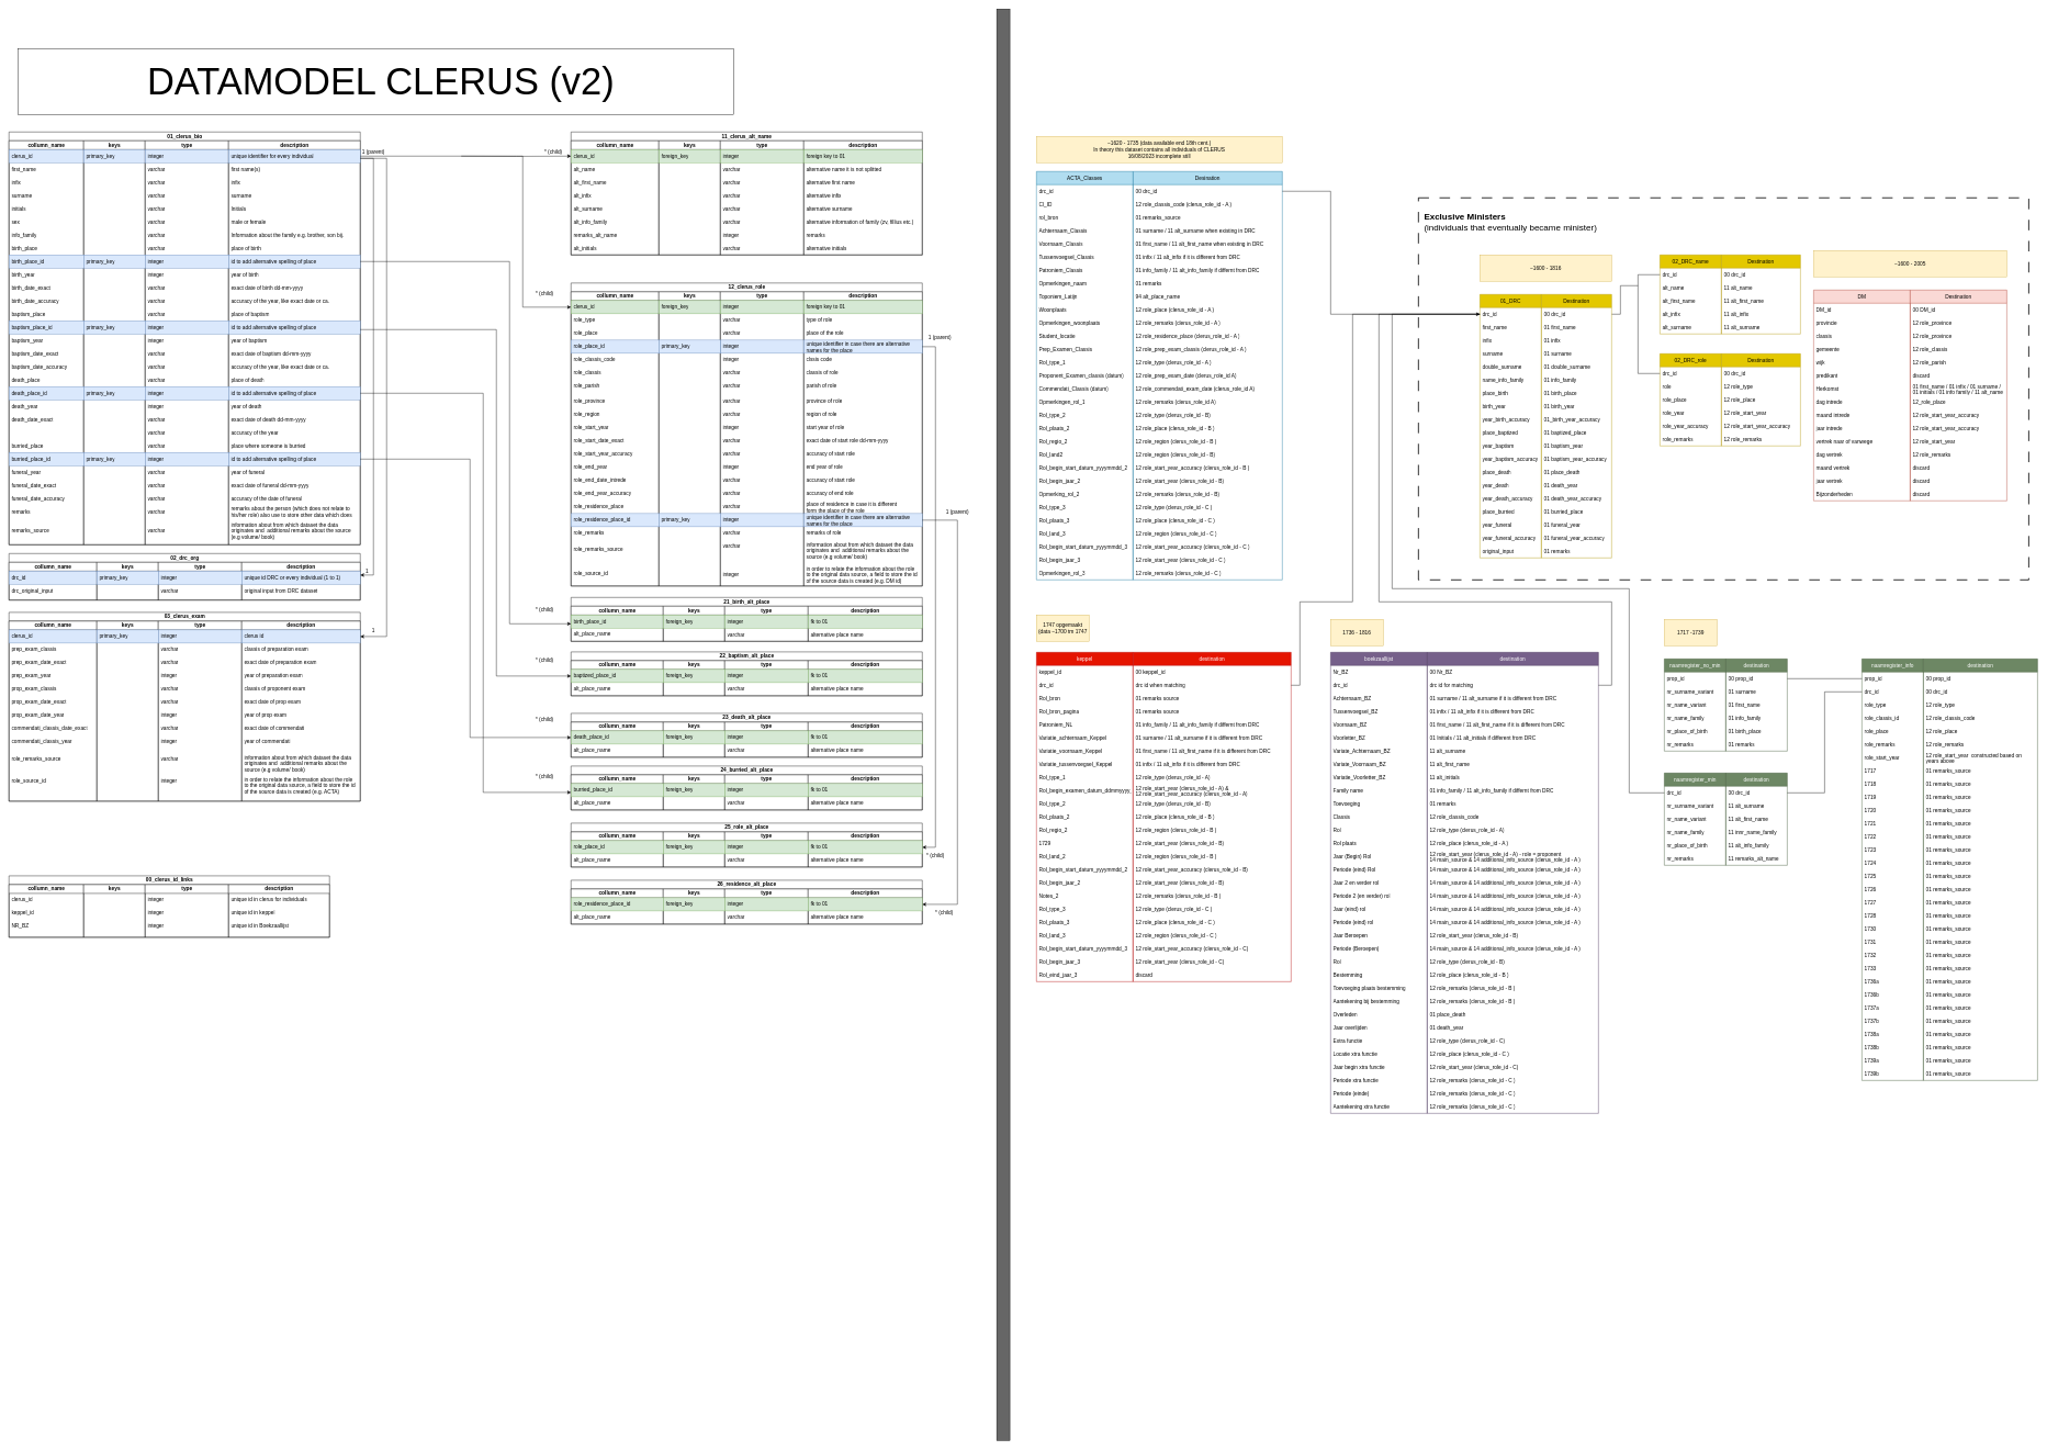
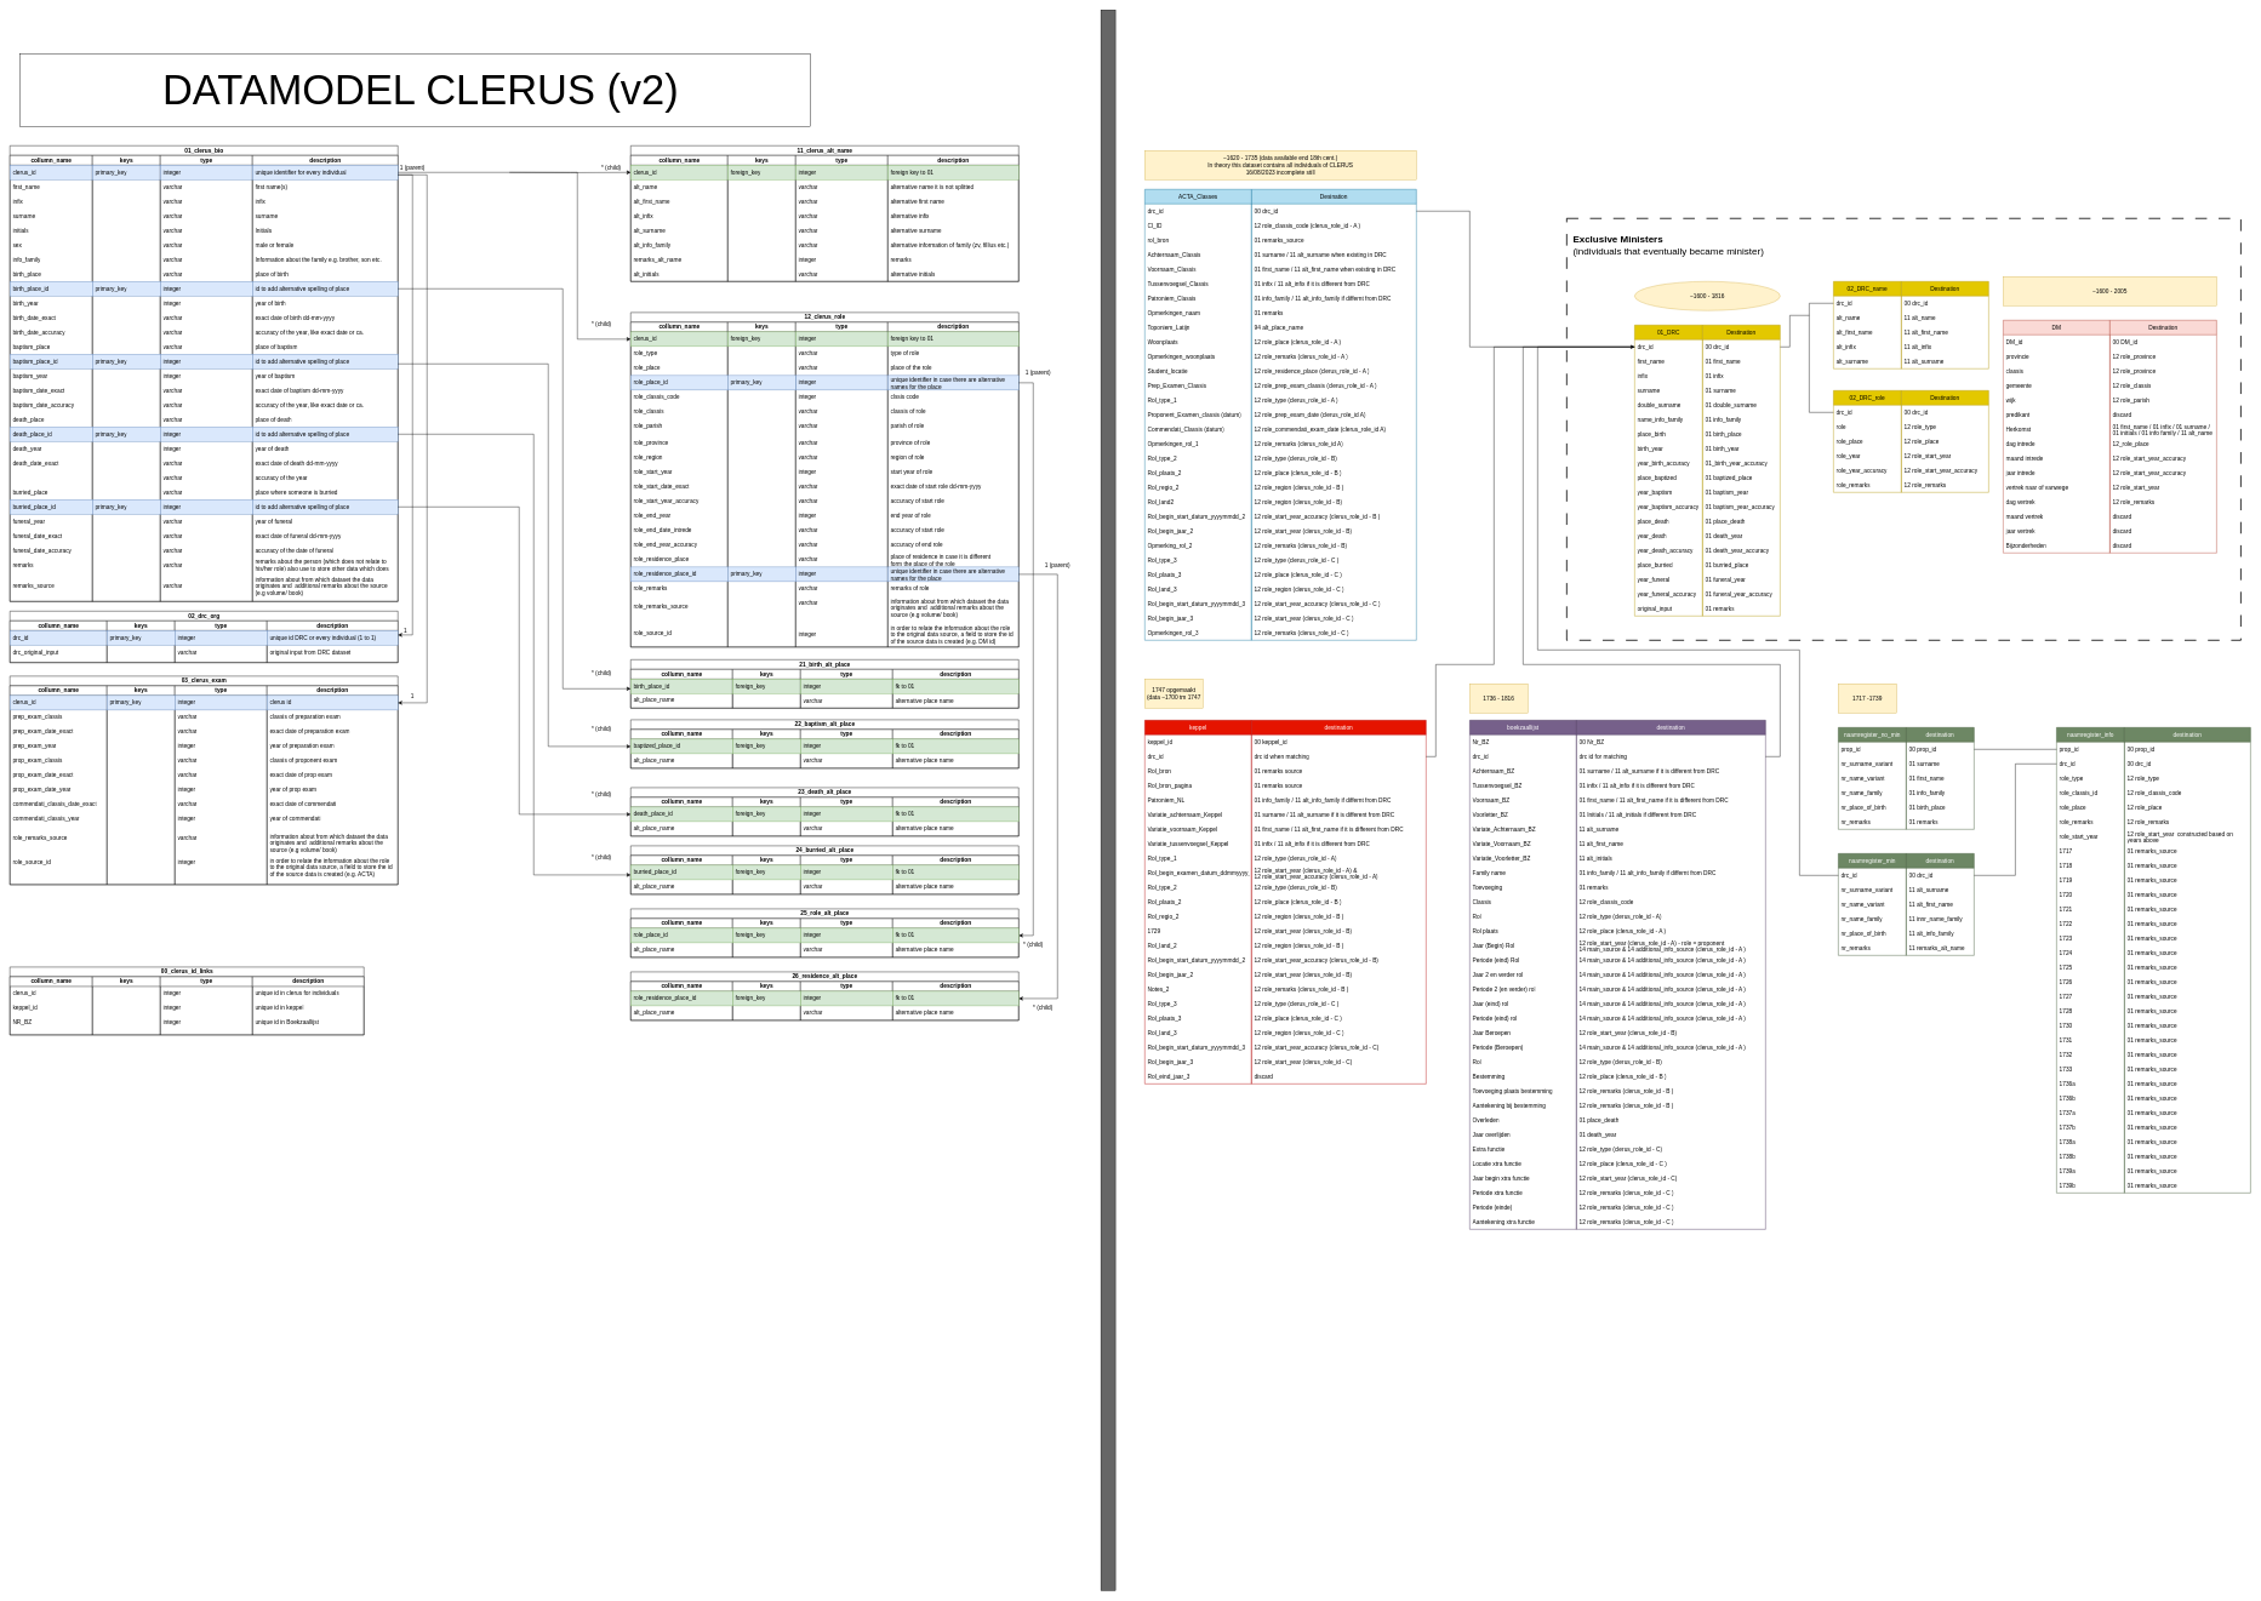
- <mxCell id="231" value="Information about the family e.g. brother, son bij. " style="text;strokeColor=none;fillColor=none;align=left;verticalAlign=middle;spacingLeft=4;spacingRight=4;overflow=hidden;points=[[0,0.5],[1,0.5]];portConstraint=eastwest;rotatable=0;whiteSpace=wrap;html=1;" parent="211" vertex="1"><mxGeometry y="200" width="300" height="30" as="geometry" /></mxCell>
+ <mxCell id="231" value="Information about the family e.g. brother, son etc. " style="text;strokeColor=none;fillColor=none;align=left;verticalAlign=middle;spacingLeft=4;spacingRight=4;overflow=hidden;points=[[0,0.5],[1,0.5]];portConstraint=eastwest;rotatable=0;whiteSpace=wrap;html=1;" parent="211" vertex="1"><mxGeometry y="200" width="300" height="30" as="geometry" /></mxCell>
- <mxCell id="616" value="~1600 - 1816" style="rounded=0;whiteSpace=wrap;html=1;fillColor=#fff2cc;strokeColor=#d6b656;" parent="1" vertex="1"><mxGeometry x="3370" y="580" width="300" height="60" as="geometry" /></mxCell>
+ <mxCell id="616" value="~1600 - 1816" style="ellipse;whiteSpace=wrap;html=1;fillColor=#fff2cc;strokeColor=#d6b656;" parent="1" vertex="1"><mxGeometry x="3370" y="580" width="300" height="60" as="geometry" /></mxCell>
